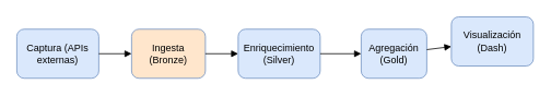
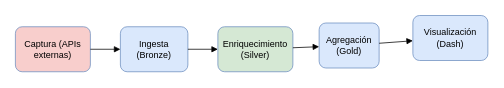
- <mxCell id="2" value="Captura (APIs externas)" style="rounded=1;whiteSpace=wrap;html=1;fillColor=#dae8fc;strokeColor=#6c8ebf;" parent="1" vertex="1"><mxGeometry x="20" y="35" width="100" height="60" as="geometry" /></mxCell>
+ <mxCell id="2" value="Captura (APIs externas)" style="rounded=1;whiteSpace=wrap;html=1;fillColor=#f8cecc;strokeColor=#6c8ebf;" parent="1" vertex="1"><mxGeometry x="20" y="35" width="100" height="60" as="geometry" /></mxCell>
- <mxCell id="3" value="Ingesta (Bronze)" style="rounded=1;whiteSpace=wrap;html=1;fillColor=#ffe6cc;strokeColor=#6c8ebf;" parent="1" vertex="1"><mxGeometry x="160" y="35" width="90" height="60" as="geometry" /></mxCell>
+ <mxCell id="3" value="Ingesta (Bronze)" style="rounded=1;whiteSpace=wrap;html=1;fillColor=#dae8fc;strokeColor=#6c8ebf;" parent="1" vertex="1"><mxGeometry x="160" y="35" width="90" height="60" as="geometry" /></mxCell>
- <mxCell id="4" value="Enriquecimiento (Silver)" style="rounded=1;whiteSpace=wrap;html=1;fillColor=#dae8fc;strokeColor=#6c8ebf;" parent="1" vertex="1"><mxGeometry x="290" y="35" width="100" height="60" as="geometry" /></mxCell>
+ <mxCell id="4" value="Enriquecimiento (Silver)" style="rounded=1;whiteSpace=wrap;html=1;fillColor=#d5e8d4;strokeColor=#6c8ebf;" parent="1" vertex="1"><mxGeometry x="290" y="35" width="100" height="60" as="geometry" /></mxCell>
- <mxCell id="5" value="Agregación (Gold)" style="rounded=1;whiteSpace=wrap;html=1;fillColor=#dae8fc;strokeColor=#6c8ebf;" parent="1" vertex="1"><mxGeometry x="440" y="35" width="80" height="60" as="geometry" /></mxCell>
+ <mxCell id="5" value="Agregación (Gold)" style="rounded=1;whiteSpace=wrap;html=1;fillColor=#dae8fc;strokeColor=#6c8ebf;" parent="1" vertex="1"><mxGeometry x="425" y="30" width="80" height="60" as="geometry" /></mxCell>
